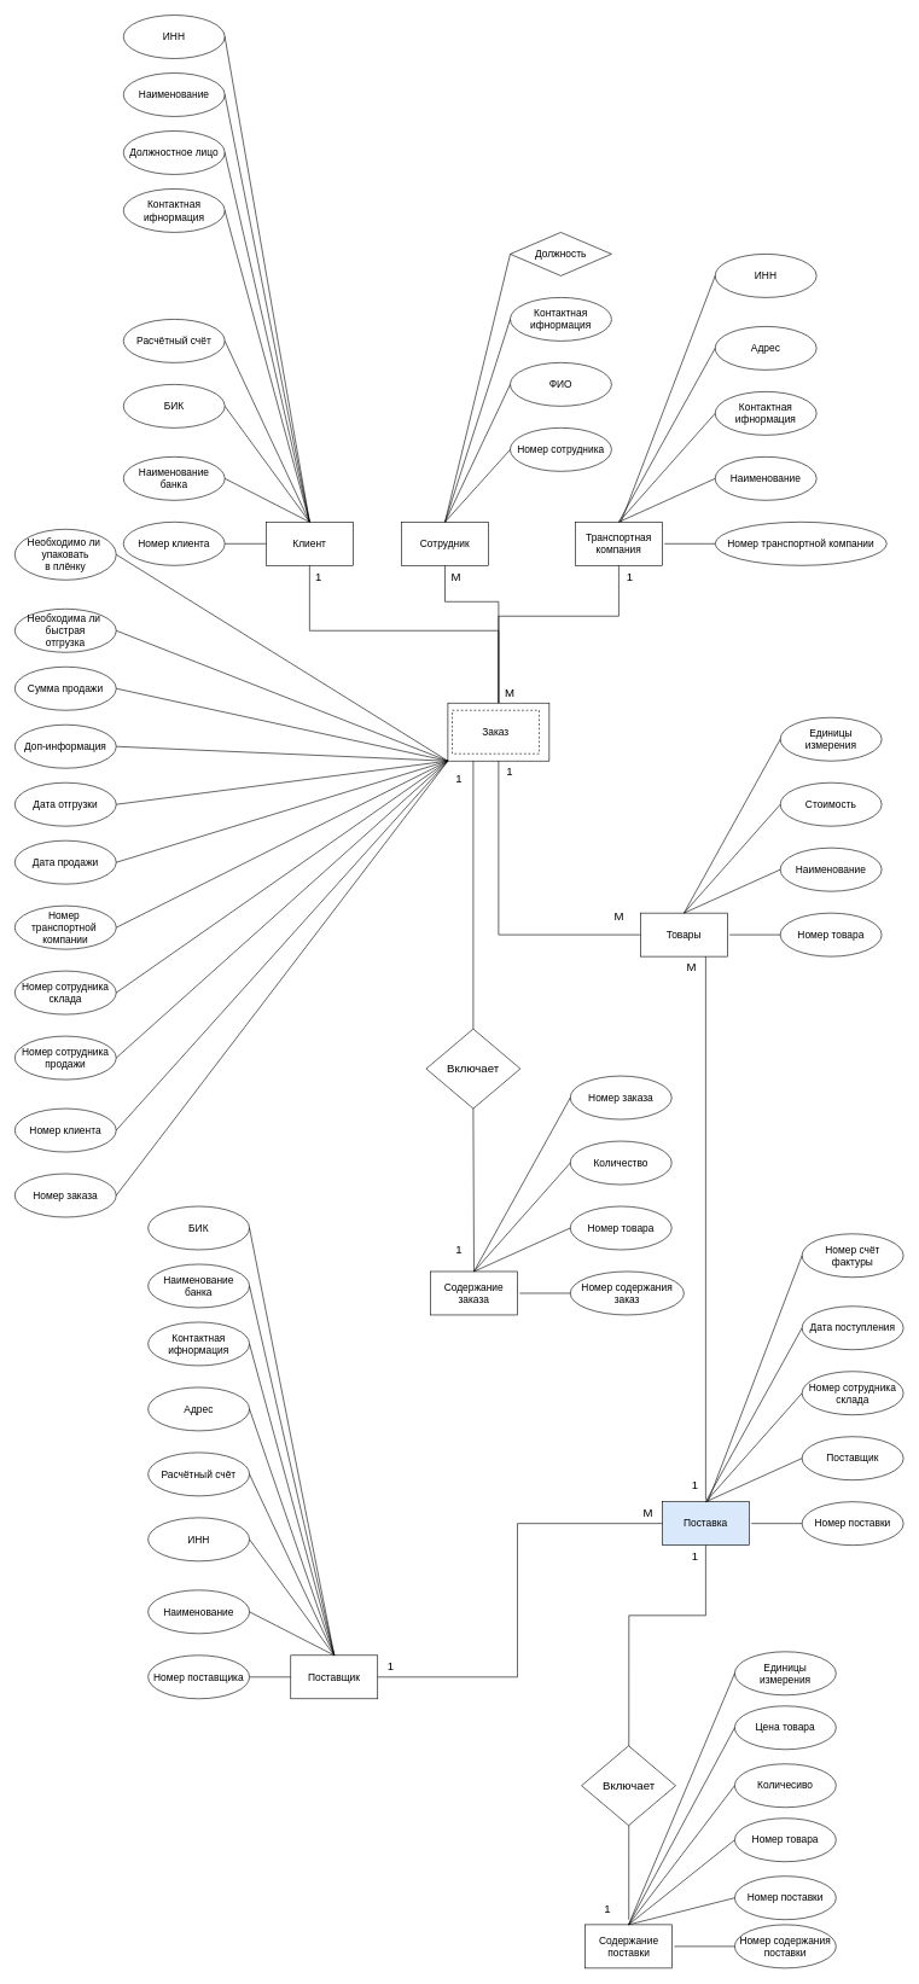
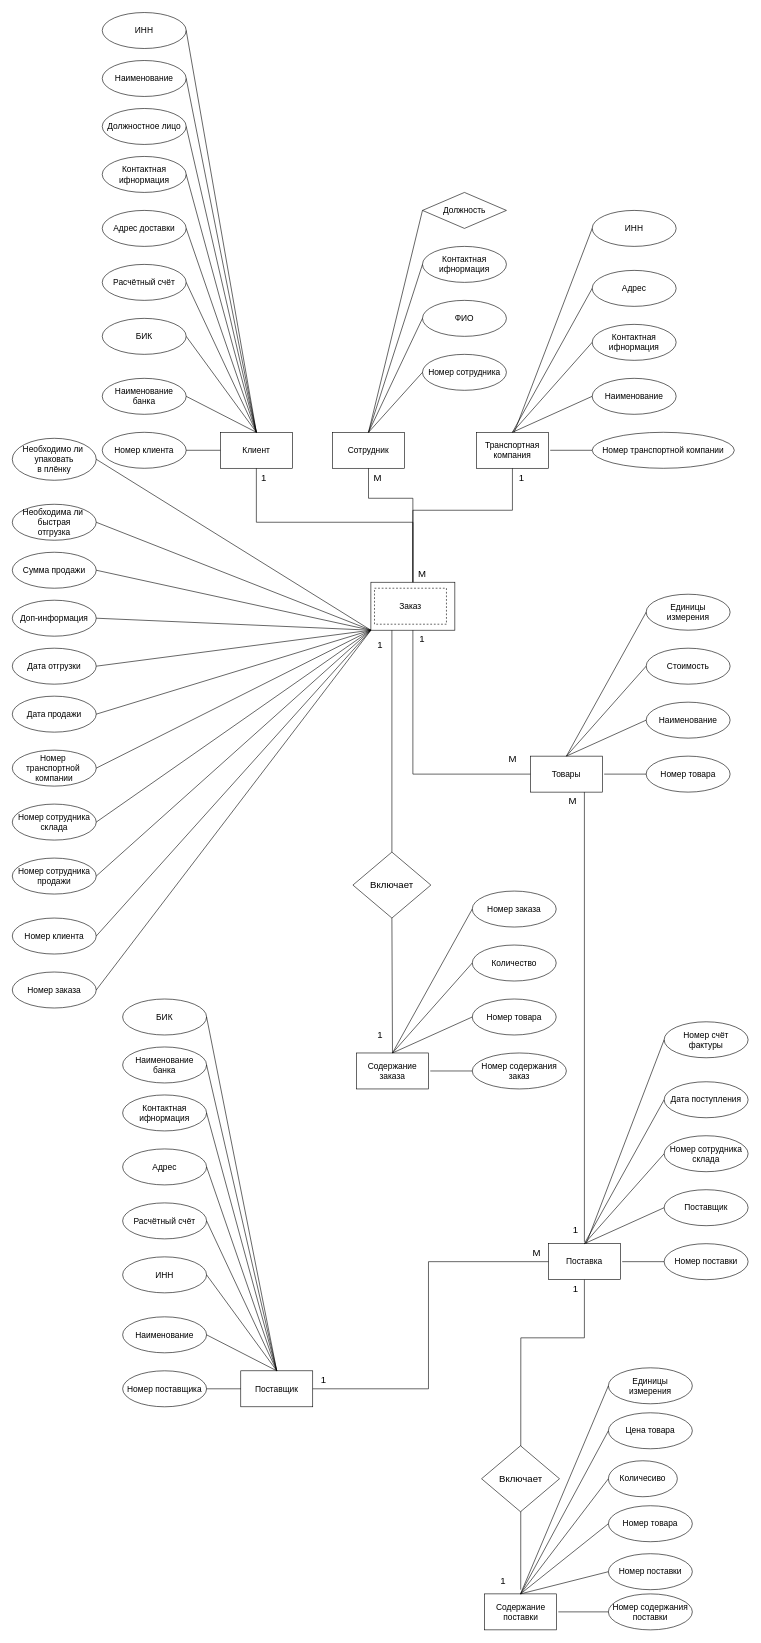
+ <mxCell id="9" value="&lt;span style=&quot;font-size: 14px;&quot;&gt;Адрес доставки&lt;/span&gt;" style="ellipse;whiteSpace=wrap;html=1;" parent="1" vertex="1"><mxGeometry x="170" y="350" width="140" height="60" as="geometry" /></mxCell>
+ <mxCell id="16" value="" style="endArrow=none;html=1;rounded=0;exitX=1;exitY=0.5;exitDx=0;exitDy=0;entryX=0.5;entryY=0;entryDx=0;entryDy=0;" parent="1" source="9" target="3" edge="1"><mxGeometry width="50" height="50" relative="1" as="geometry"><mxPoint x="400" y="480" as="sourcePoint" /><mxPoint x="437" y="730" as="targetPoint" /></mxGeometry></mxCell>
- <mxCell id="31" value="&lt;font style=&quot;font-size: 14px;&quot;&gt;Поставка&lt;br&gt;&lt;/font&gt;" style="whiteSpace=wrap;html=1;direction=east;flipH=1;flipV=0;fillColor=#dae8fc;" parent="1" vertex="1"><mxGeometry x="914" y="2073" width="120" height="60" as="geometry" /></mxCell>
+ <mxCell id="31" value="&lt;font style=&quot;font-size: 14px;&quot;&gt;Поставка&lt;br&gt;&lt;/font&gt;" style="whiteSpace=wrap;html=1;direction=east;flipH=1;flipV=0;" parent="1" vertex="1"><mxGeometry x="914" y="2073" width="120" height="60" as="geometry" /></mxCell>
- <mxCell id="81" value="&lt;font style=&quot;font-size: 14px;&quot;&gt;Количесиво&lt;/font&gt;" style="ellipse;whiteSpace=wrap;html=1;direction=east;flipH=1;flipV=0;" parent="1" vertex="1"><mxGeometry x="1014" y="2435" width="140" height="60" as="geometry" /></mxCell>
+ <mxCell id="81" value="&lt;font style=&quot;font-size: 14px;&quot;&gt;Количесиво&lt;/font&gt;" style="ellipse;whiteSpace=wrap;html=1;direction=east;flipH=1;flipV=0;" parent="1" vertex="1"><mxGeometry x="1014" y="2435" width="115" height="60" as="geometry" /></mxCell>
